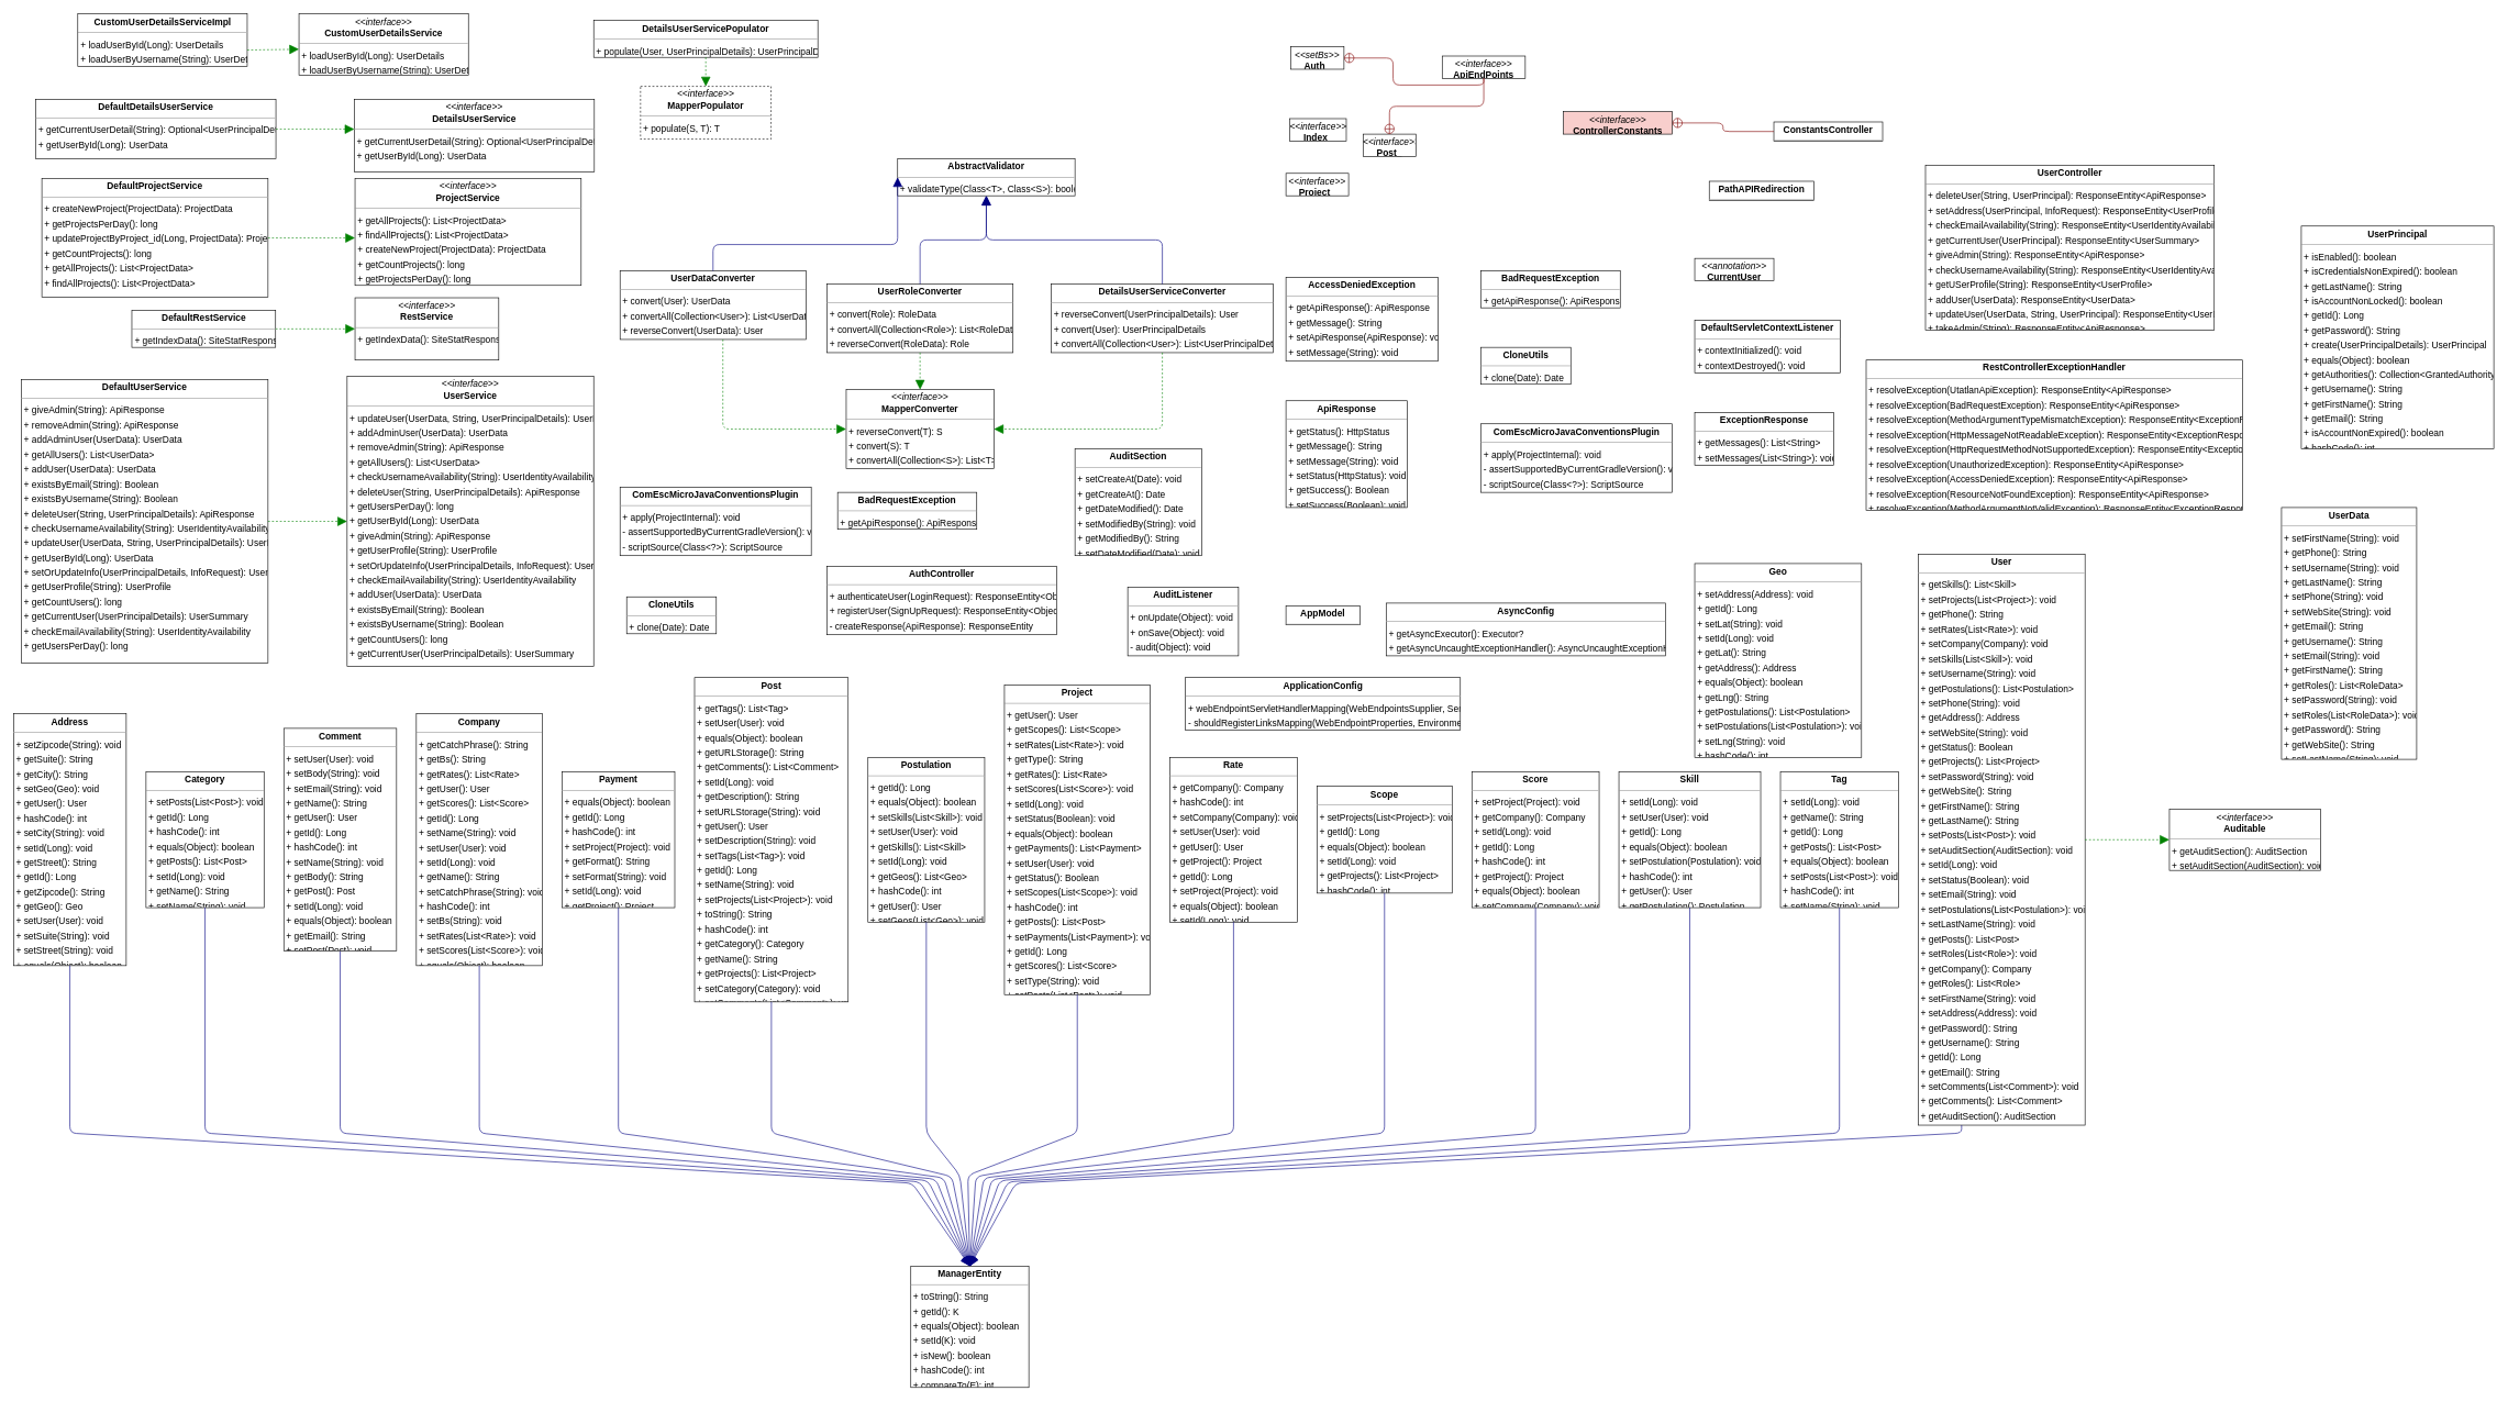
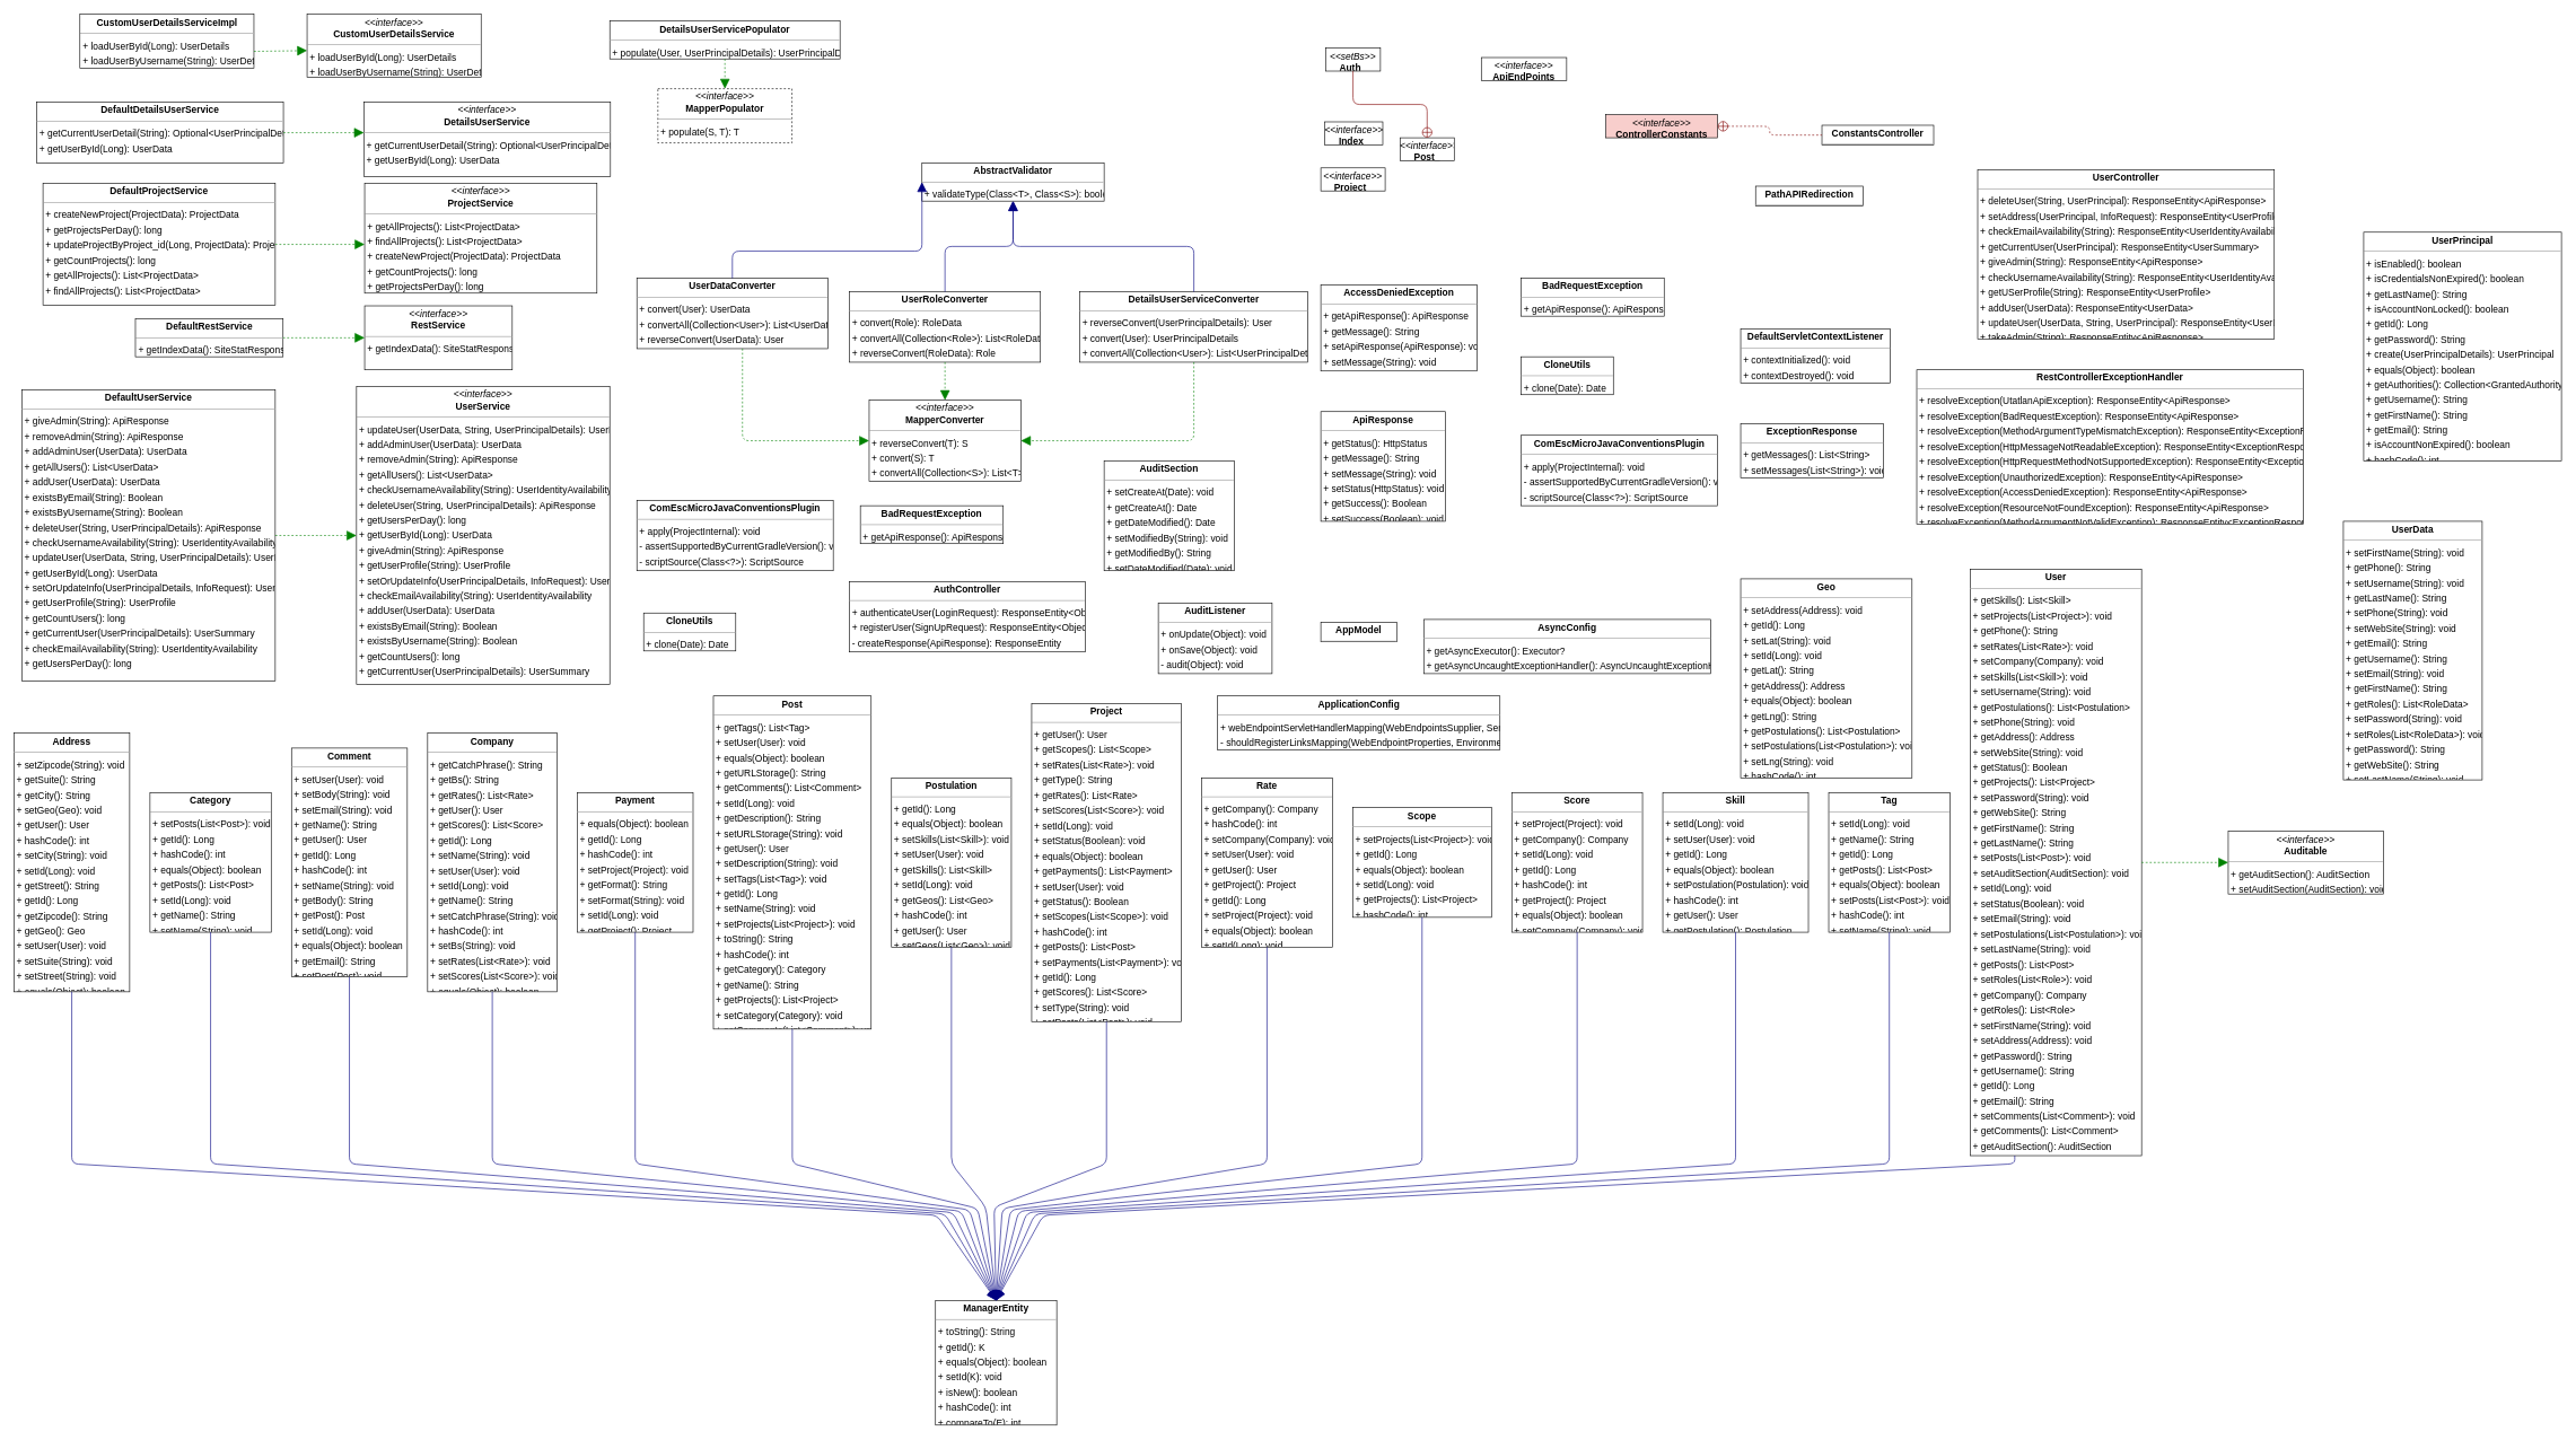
- <mxCell id="63" value="" style="html=1;rounded=1;edgeStyle=orthogonalEdgeStyle;dashed=0;startArrow=circlePlus;startFill=0;endArrow=none;strokeColor=#820000;exitX=1.001;exitY=0.500;exitDx=0;exitDy=0;entryX=0.500;entryY=1.000;entryDx=0;entryDy=0;orthogonal=1;" parent="1" source="14" target="5" edge="1"><mxGeometry width="50" height="50" relative="1" as="geometry" /></mxCell>
- <mxCell id="78" value="" style="html=1;rounded=1;edgeStyle=orthogonalEdgeStyle;dashed=0;startArrow=circlePlus;startFill=0;endArrow=none;strokeColor=#820000;exitX=0.500;exitY=0.000;exitDx=0;exitDy=0;entryX=0.500;entryY=1.000;entryDx=0;entryDy=0;orthogonal=1;" parent="1" source="43" target="5" edge="1"><mxGeometry width="50" height="50" relative="1" as="geometry" /></mxCell>
+ <mxCell id="78" value="" style="html=1;rounded=1;edgeStyle=orthogonalEdgeStyle;dashed=0;startArrow=circlePlus;startFill=0;endArrow=none;strokeColor=#820000;exitX=0.500;exitY=0.000;exitDx=0;exitDy=0;orthogonal=1;" parent="1" source="43" target="14" edge="1"><mxGeometry width="50" height="50" relative="1" as="geometry" /></mxCell>
- <mxCell id="67" value="" style="html=1;rounded=1;edgeStyle=orthogonalEdgeStyle;dashed=0;startArrow=circlePlus;startFill=0;endArrow=none;strokeColor=#820000;exitX=1.000;exitY=0.500;exitDx=0;exitDy=0;entryX=0.000;entryY=0.500;entryDx=0;entryDy=0;orthogonal=1;" parent="1" source="22" target="21" edge="1"><mxGeometry width="50" height="50" relative="1" as="geometry" /></mxCell>
+ <mxCell id="67" value="" style="html=1;rounded=1;edgeStyle=orthogonalEdgeStyle;dashed=1;startArrow=circlePlus;startFill=0;endArrow=none;strokeColor=#820000;exitX=1.000;exitY=0.500;exitDx=0;exitDy=0;entryX=0.000;entryY=0.500;entryDx=0;entryDy=0;orthogonal=1;" parent="1" source="22" target="21" edge="1"><mxGeometry width="50" height="50" relative="1" as="geometry" /></mxCell>
- <mxCell id="47" value="&lt;p style=&quot;margin:0px;margin-top:4px;text-align:center;&quot;&gt;&lt;i&gt;&amp;lt;&amp;lt;interface&amp;gt;&amp;gt;&lt;/i&gt;&lt;br/&gt;&lt;b&gt;Project_&lt;/b&gt;&lt;/p&gt;&lt;hr size=&quot;1&quot;/&gt;" style="verticalAlign=top;align=left;overflow=fill;fontSize=14;fontFamily=Helvetica;html=1;rounded=0;shadow=0;comic=0;labelBackgroundColor=none;strokeWidth=1;" parent="1" vertex="1"><mxGeometry x="1950" y="262" width="95" height="34" as="geometry" /></mxCell>
+ <mxCell id="47" value="&lt;p style=&quot;margin:0px;margin-top:4px;text-align:center;&quot;&gt;&lt;i&gt;&amp;lt;&amp;lt;interface&amp;gt;&amp;gt;&lt;/i&gt;&lt;br/&gt;&lt;b&gt;Project_&lt;/b&gt;&lt;/p&gt;&lt;hr size=&quot;1&quot;/&gt;" style="verticalAlign=top;align=left;overflow=fill;fontSize=14;fontFamily=Helvetica;html=1;rounded=0;shadow=0;comic=0;labelBackgroundColor=none;strokeWidth=1;" parent="1" vertex="1"><mxGeometry x="1950" y="247" width="95" height="34" as="geometry" /></mxCell>
- <mxCell id="23" value="&lt;p style=&quot;margin:0px;margin-top:4px;text-align:center;&quot;&gt;&lt;i&gt;&amp;lt;&amp;lt;annotation&amp;gt;&amp;gt;&lt;/i&gt;&lt;br/&gt;&lt;b&gt;CurrentUser&lt;/b&gt;&lt;/p&gt;&lt;hr size=&quot;1&quot;/&gt;" style="verticalAlign=top;align=left;overflow=fill;fontSize=14;fontFamily=Helvetica;html=1;rounded=0;shadow=0;comic=0;labelBackgroundColor=none;strokeWidth=1;" parent="1" vertex="1"><mxGeometry x="2570" y="391" width="120" height="34" as="geometry" /></mxCell>
